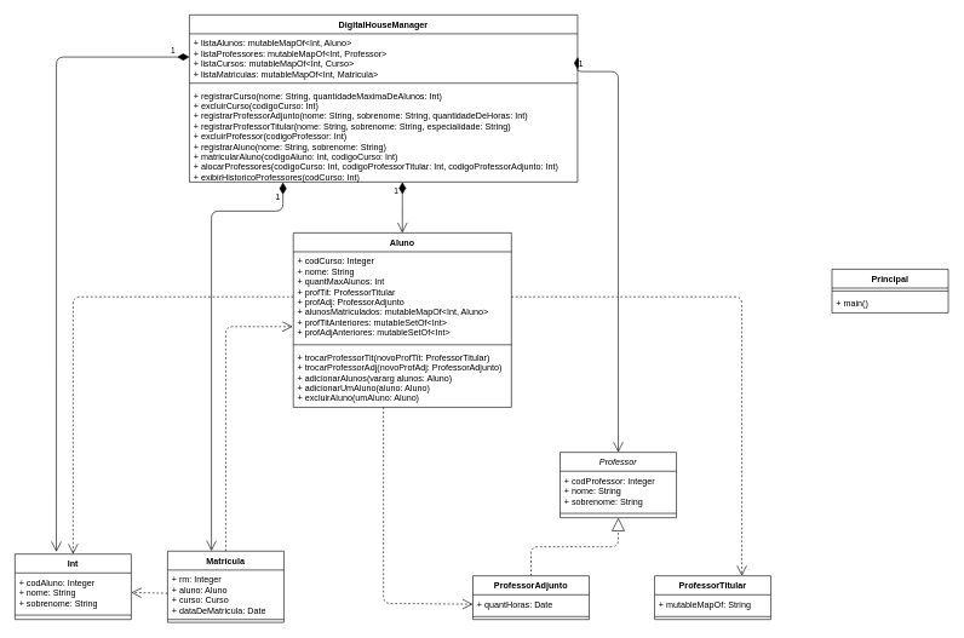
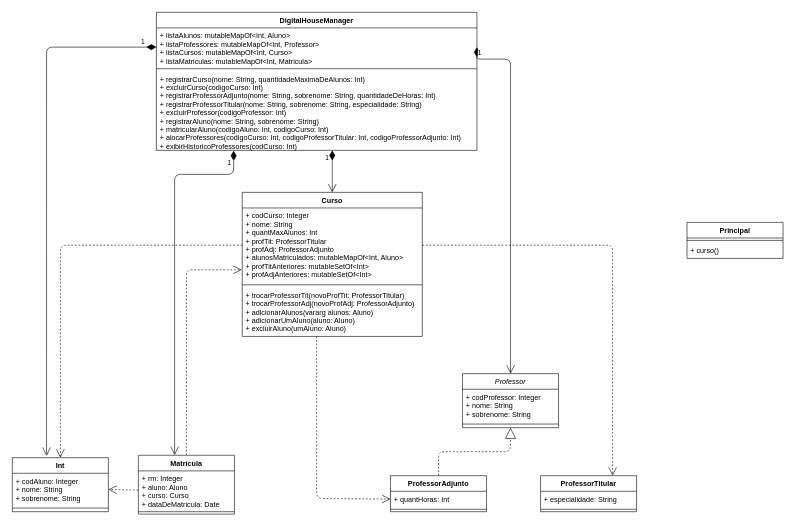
- <mxCell id="12" value="Aluno" style="swimlane;fontStyle=1;align=center;verticalAlign=top;childLayout=stackLayout;horizontal=1;startSize=26;horizontalStack=0;resizeParent=1;resizeParentMax=0;resizeLast=0;collapsible=1;marginBottom=0;" parent="1" vertex="1"><mxGeometry x="403" y="320" width="300" height="240" as="geometry" /></mxCell>
+ <mxCell id="12" value="Curso" style="swimlane;fontStyle=1;align=center;verticalAlign=top;childLayout=stackLayout;horizontal=1;startSize=26;horizontalStack=0;resizeParent=1;resizeParentMax=0;resizeLast=0;collapsible=1;marginBottom=0;" parent="1" vertex="1"><mxGeometry x="403" y="320" width="300" height="240" as="geometry" /></mxCell>
- <mxCell id="37" value="+ main()" style="text;strokeColor=none;fillColor=none;align=left;verticalAlign=top;spacingLeft=4;spacingRight=4;overflow=hidden;rotatable=0;points=[[0,0.5],[1,0.5]];portConstraint=eastwest;" vertex="1" parent="35"><mxGeometry y="34" width="160" height="26" as="geometry" /></mxCell>
+ <mxCell id="37" value="+ curso()" style="text;strokeColor=none;fillColor=none;align=left;verticalAlign=top;spacingLeft=4;spacingRight=4;overflow=hidden;rotatable=0;points=[[0,0.5],[1,0.5]];portConstraint=eastwest;" vertex="1" parent="35"><mxGeometry y="34" width="160" height="26" as="geometry" /></mxCell>
- <mxCell id="27" value="+ quantHoras: Date" style="text;strokeColor=none;fillColor=none;align=left;verticalAlign=top;spacingLeft=4;spacingRight=4;overflow=hidden;rotatable=0;points=[[0,0.5],[1,0.5]];portConstraint=eastwest;" parent="26" vertex="1"><mxGeometry y="26" width="160" height="26" as="geometry" /></mxCell>
+ <mxCell id="27" value="+ quantHoras: Int" style="text;strokeColor=none;fillColor=none;align=left;verticalAlign=top;spacingLeft=4;spacingRight=4;overflow=hidden;rotatable=0;points=[[0,0.5],[1,0.5]];portConstraint=eastwest;" parent="26" vertex="1"><mxGeometry y="26" width="160" height="26" as="geometry" /></mxCell>
- <mxCell id="30" value="+ mutableMapOf: String" style="text;strokeColor=none;fillColor=none;align=left;verticalAlign=top;spacingLeft=4;spacingRight=4;overflow=hidden;rotatable=0;points=[[0,0.5],[1,0.5]];portConstraint=eastwest;" parent="29" vertex="1"><mxGeometry y="26" width="160" height="26" as="geometry" /></mxCell>
+ <mxCell id="30" value="+ especialidade: String" style="text;strokeColor=none;fillColor=none;align=left;verticalAlign=top;spacingLeft=4;spacingRight=4;overflow=hidden;rotatable=0;points=[[0,0.5],[1,0.5]];portConstraint=eastwest;" parent="29" vertex="1"><mxGeometry y="26" width="160" height="26" as="geometry" /></mxCell>
